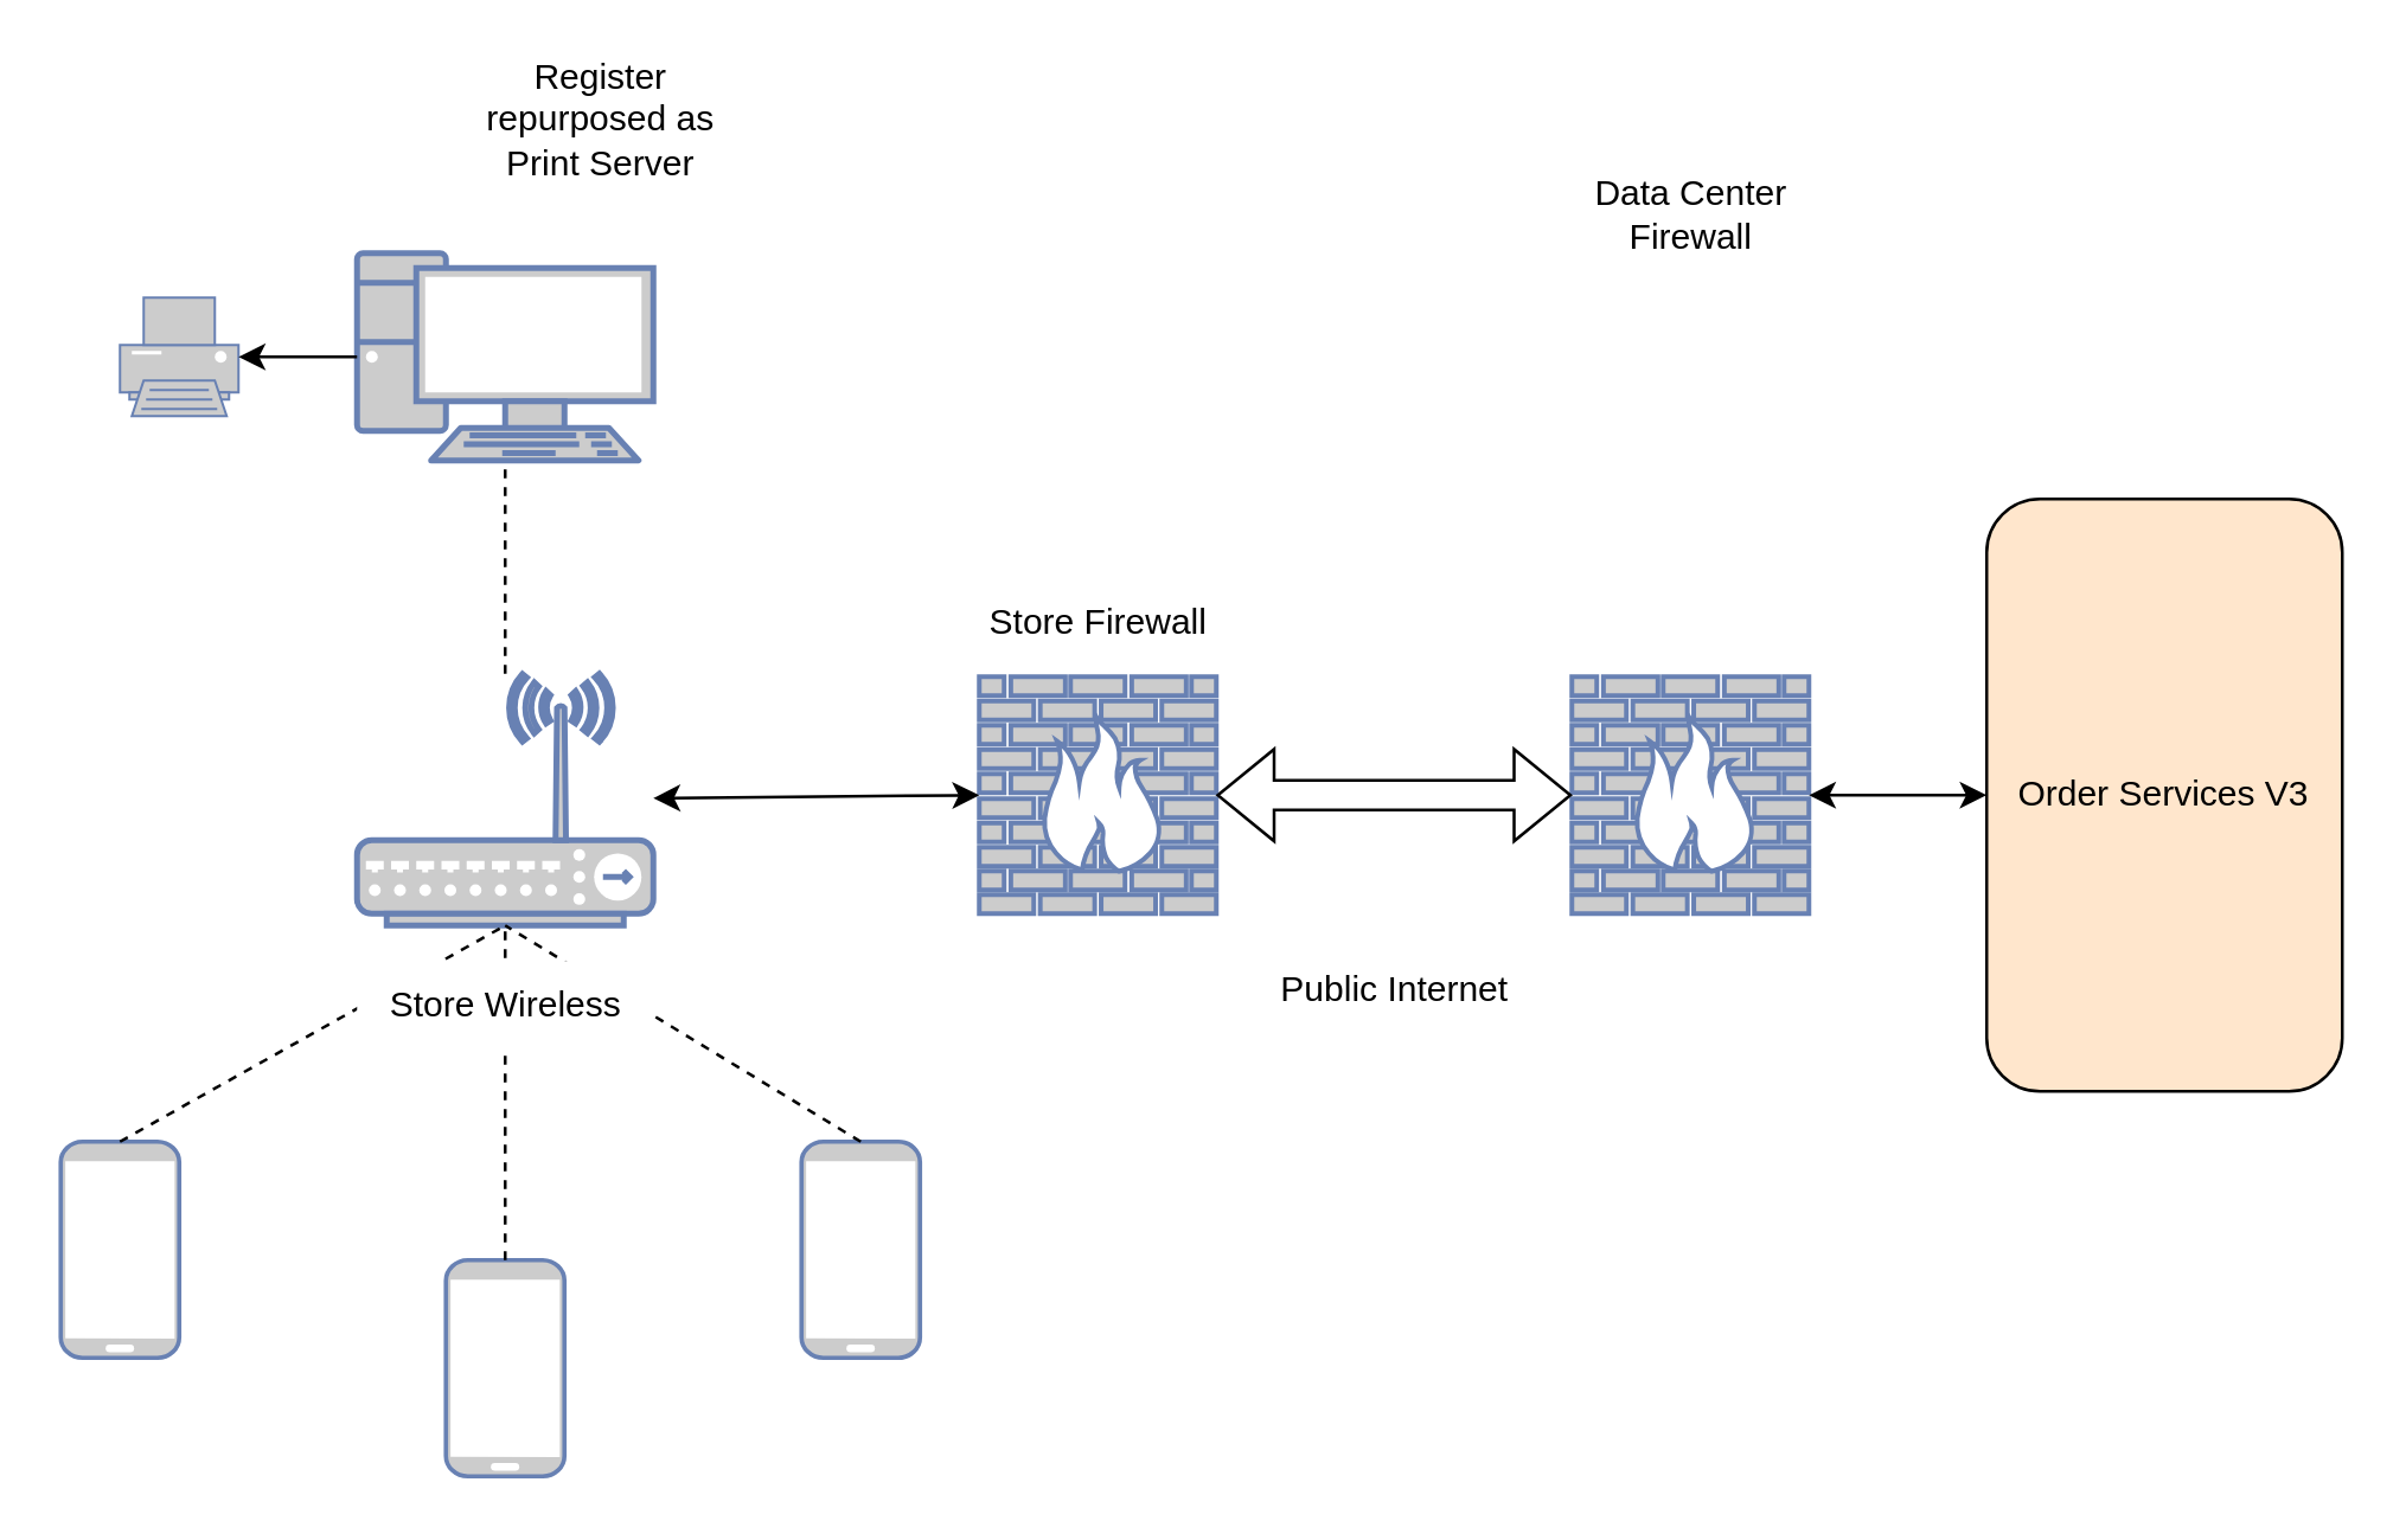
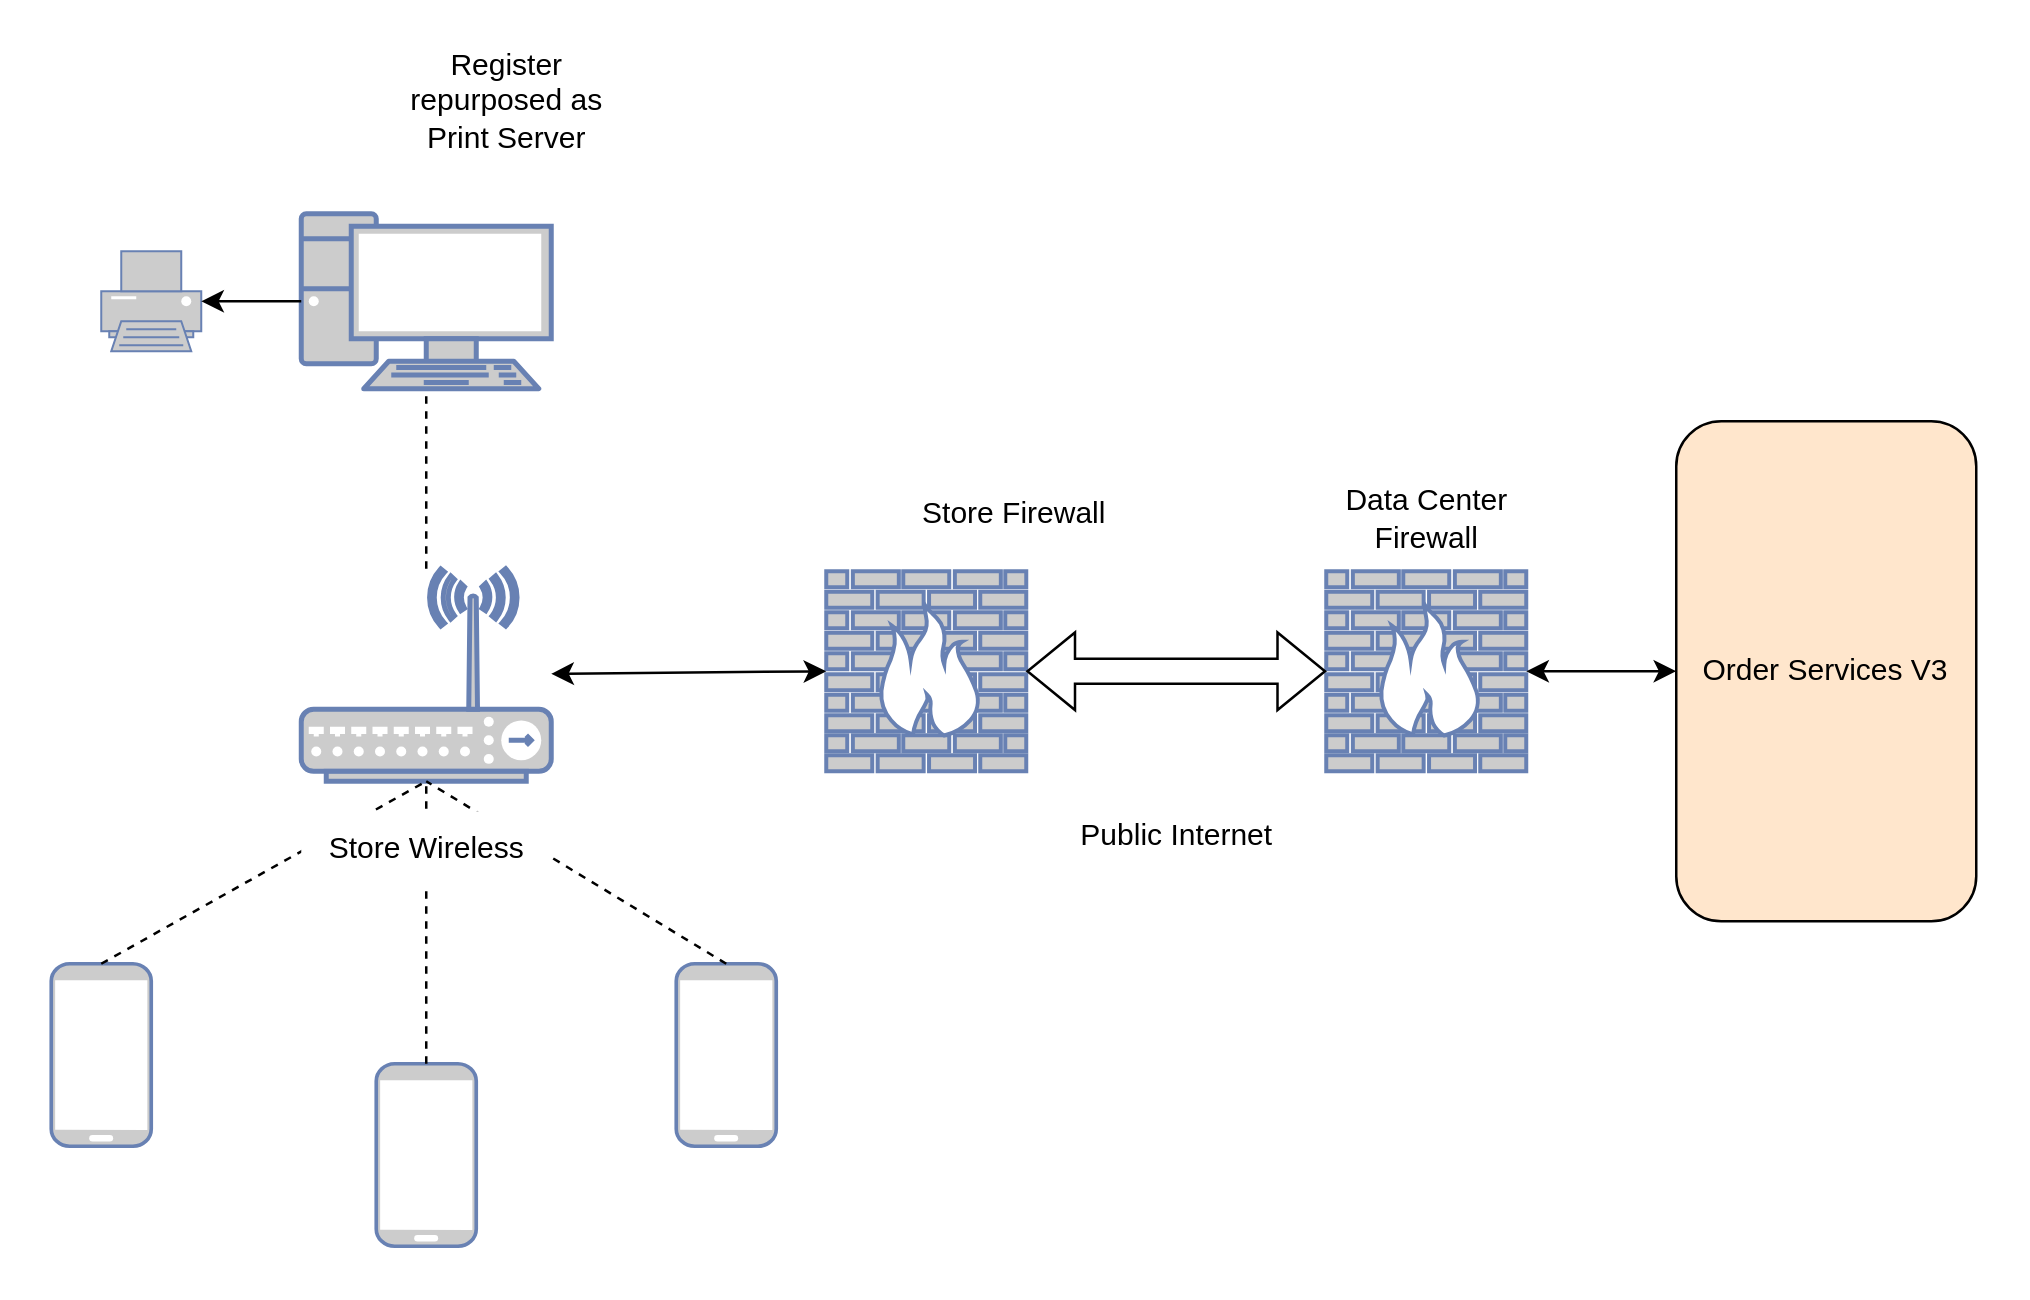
- <mxCell id="20" value="Data Center&lt;br&gt;Firewall" style="text;html=1;align=center;verticalAlign=middle;resizable=0;points=[];autosize=1;strokeColor=none;fillColor=default;" vertex="1" parent="1"><mxGeometry x="525" y="52" width="90" height="40" as="geometry" /></mxCell>
+ <mxCell id="20" value="Data Center&lt;br&gt;Firewall" style="text;html=1;align=center;verticalAlign=middle;resizable=0;points=[];autosize=1;strokeColor=none;fillColor=default;" vertex="1" parent="1"><mxGeometry x="525" y="187" width="90" height="40" as="geometry" /></mxCell>
- <mxCell id="19" value="Store Firewall" style="text;html=1;align=center;verticalAlign=middle;resizable=0;points=[];autosize=1;strokeColor=none;fillColor=default;" vertex="1" parent="1"><mxGeometry x="320" y="195" width="100" height="30" as="geometry" /></mxCell>
+ <mxCell id="19" value="Store Firewall" style="text;html=1;align=center;verticalAlign=middle;resizable=0;points=[];autosize=1;strokeColor=none;fillColor=default;" vertex="1" parent="1"><mxGeometry x="355" y="190" width="100" height="30" as="geometry" /></mxCell>
